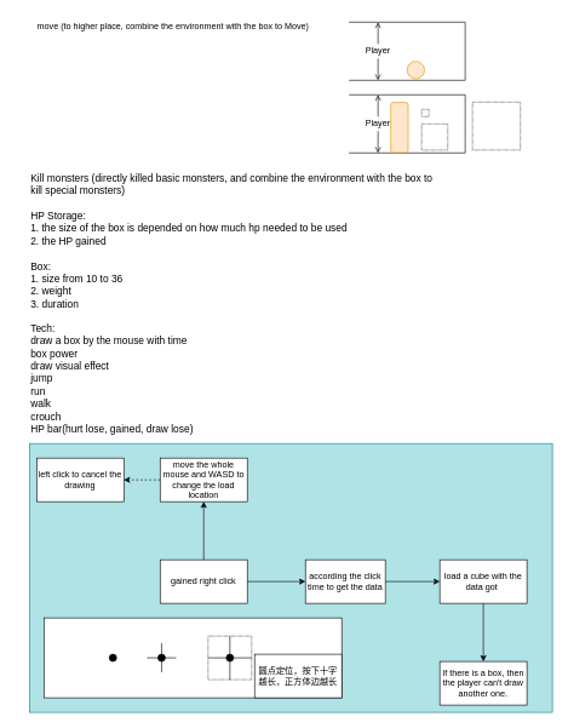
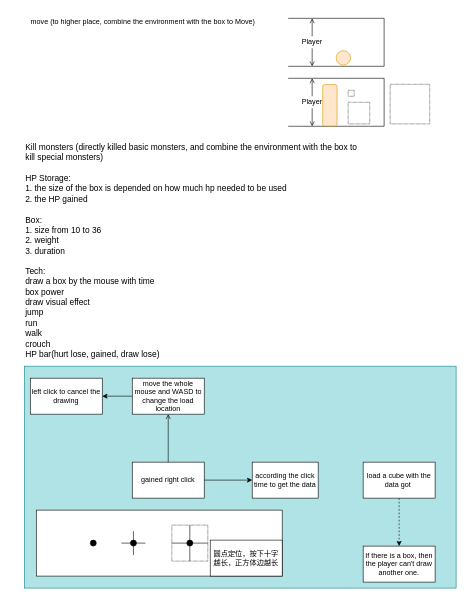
- <mxCell id="31" value="" style="edgeStyle=orthogonalEdgeStyle;rounded=0;orthogonalLoop=1;jettySize=auto;html=1;dashed=1;" parent="21" source="28" target="30" edge="1"><mxGeometry relative="1" as="geometry" /></mxCell>
+ <mxCell id="31" value="" style="edgeStyle=orthogonalEdgeStyle;rounded=0;orthogonalLoop=1;jettySize=auto;html=1;" parent="21" source="28" target="30" edge="1"><mxGeometry relative="1" as="geometry" /></mxCell>
- <mxCell id="29" value="" style="edgeStyle=orthogonalEdgeStyle;rounded=0;orthogonalLoop=1;jettySize=auto;html=1;" parent="21" source="26" target="28" edge="1"><mxGeometry relative="1" as="geometry" /></mxCell>
+ <mxCell id="29" value="" style="edgeStyle=orthogonalEdgeStyle;rounded=0;orthogonalLoop=1;jettySize=auto;html=1;endArrow=open;" parent="21" source="26" target="28" edge="1"><mxGeometry relative="1" as="geometry" /></mxCell>
- <mxCell id="25" value="" style="edgeStyle=orthogonalEdgeStyle;rounded=0;orthogonalLoop=1;jettySize=auto;html=1;" parent="21" source="23" target="24" edge="1"><mxGeometry relative="1" as="geometry" /></mxCell>
- <mxCell id="33" value="" style="edgeStyle=orthogonalEdgeStyle;rounded=0;orthogonalLoop=1;jettySize=auto;html=1;" parent="21" source="24" target="32" edge="1"><mxGeometry relative="1" as="geometry" /></mxCell>
+ <mxCell id="33" value="" style="edgeStyle=orthogonalEdgeStyle;rounded=0;orthogonalLoop=1;jettySize=auto;html=1;dashed=1;" parent="21" source="24" target="32" edge="1"><mxGeometry relative="1" as="geometry" /></mxCell>
